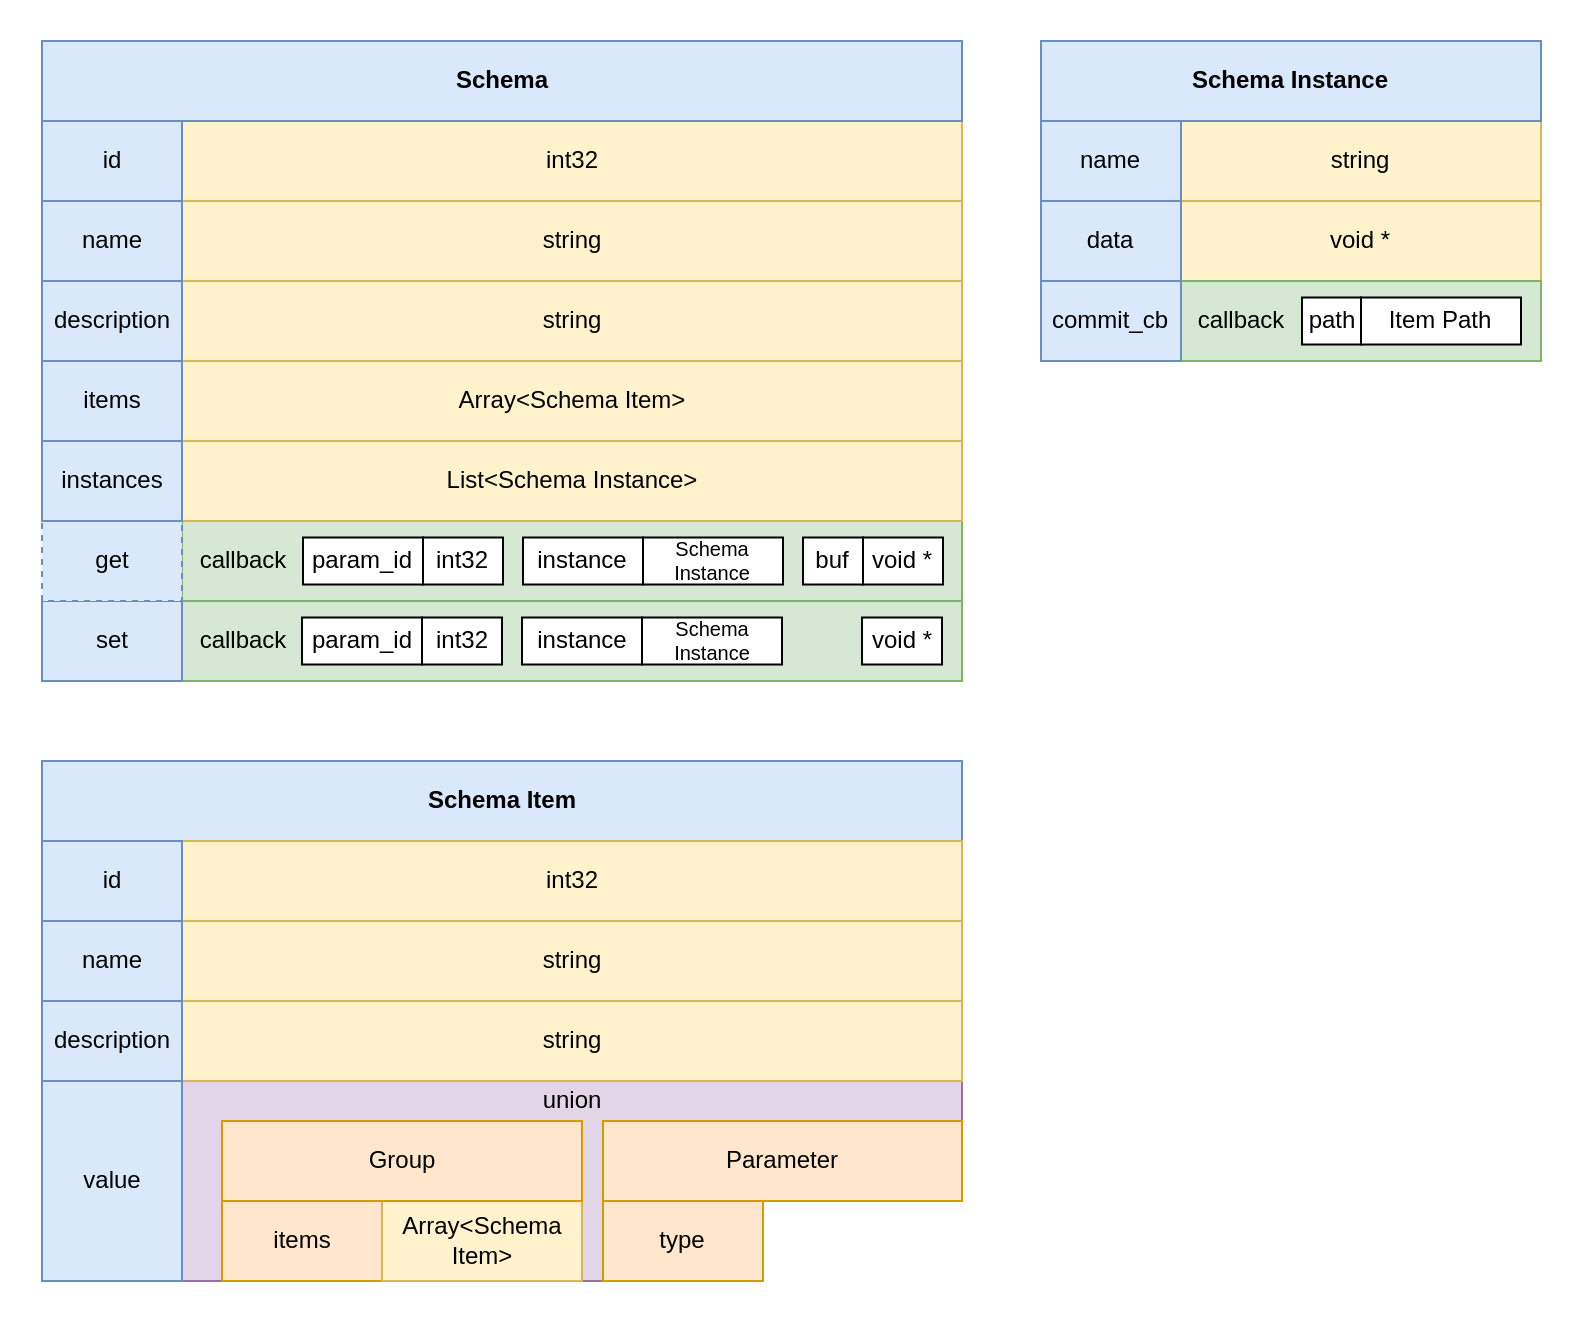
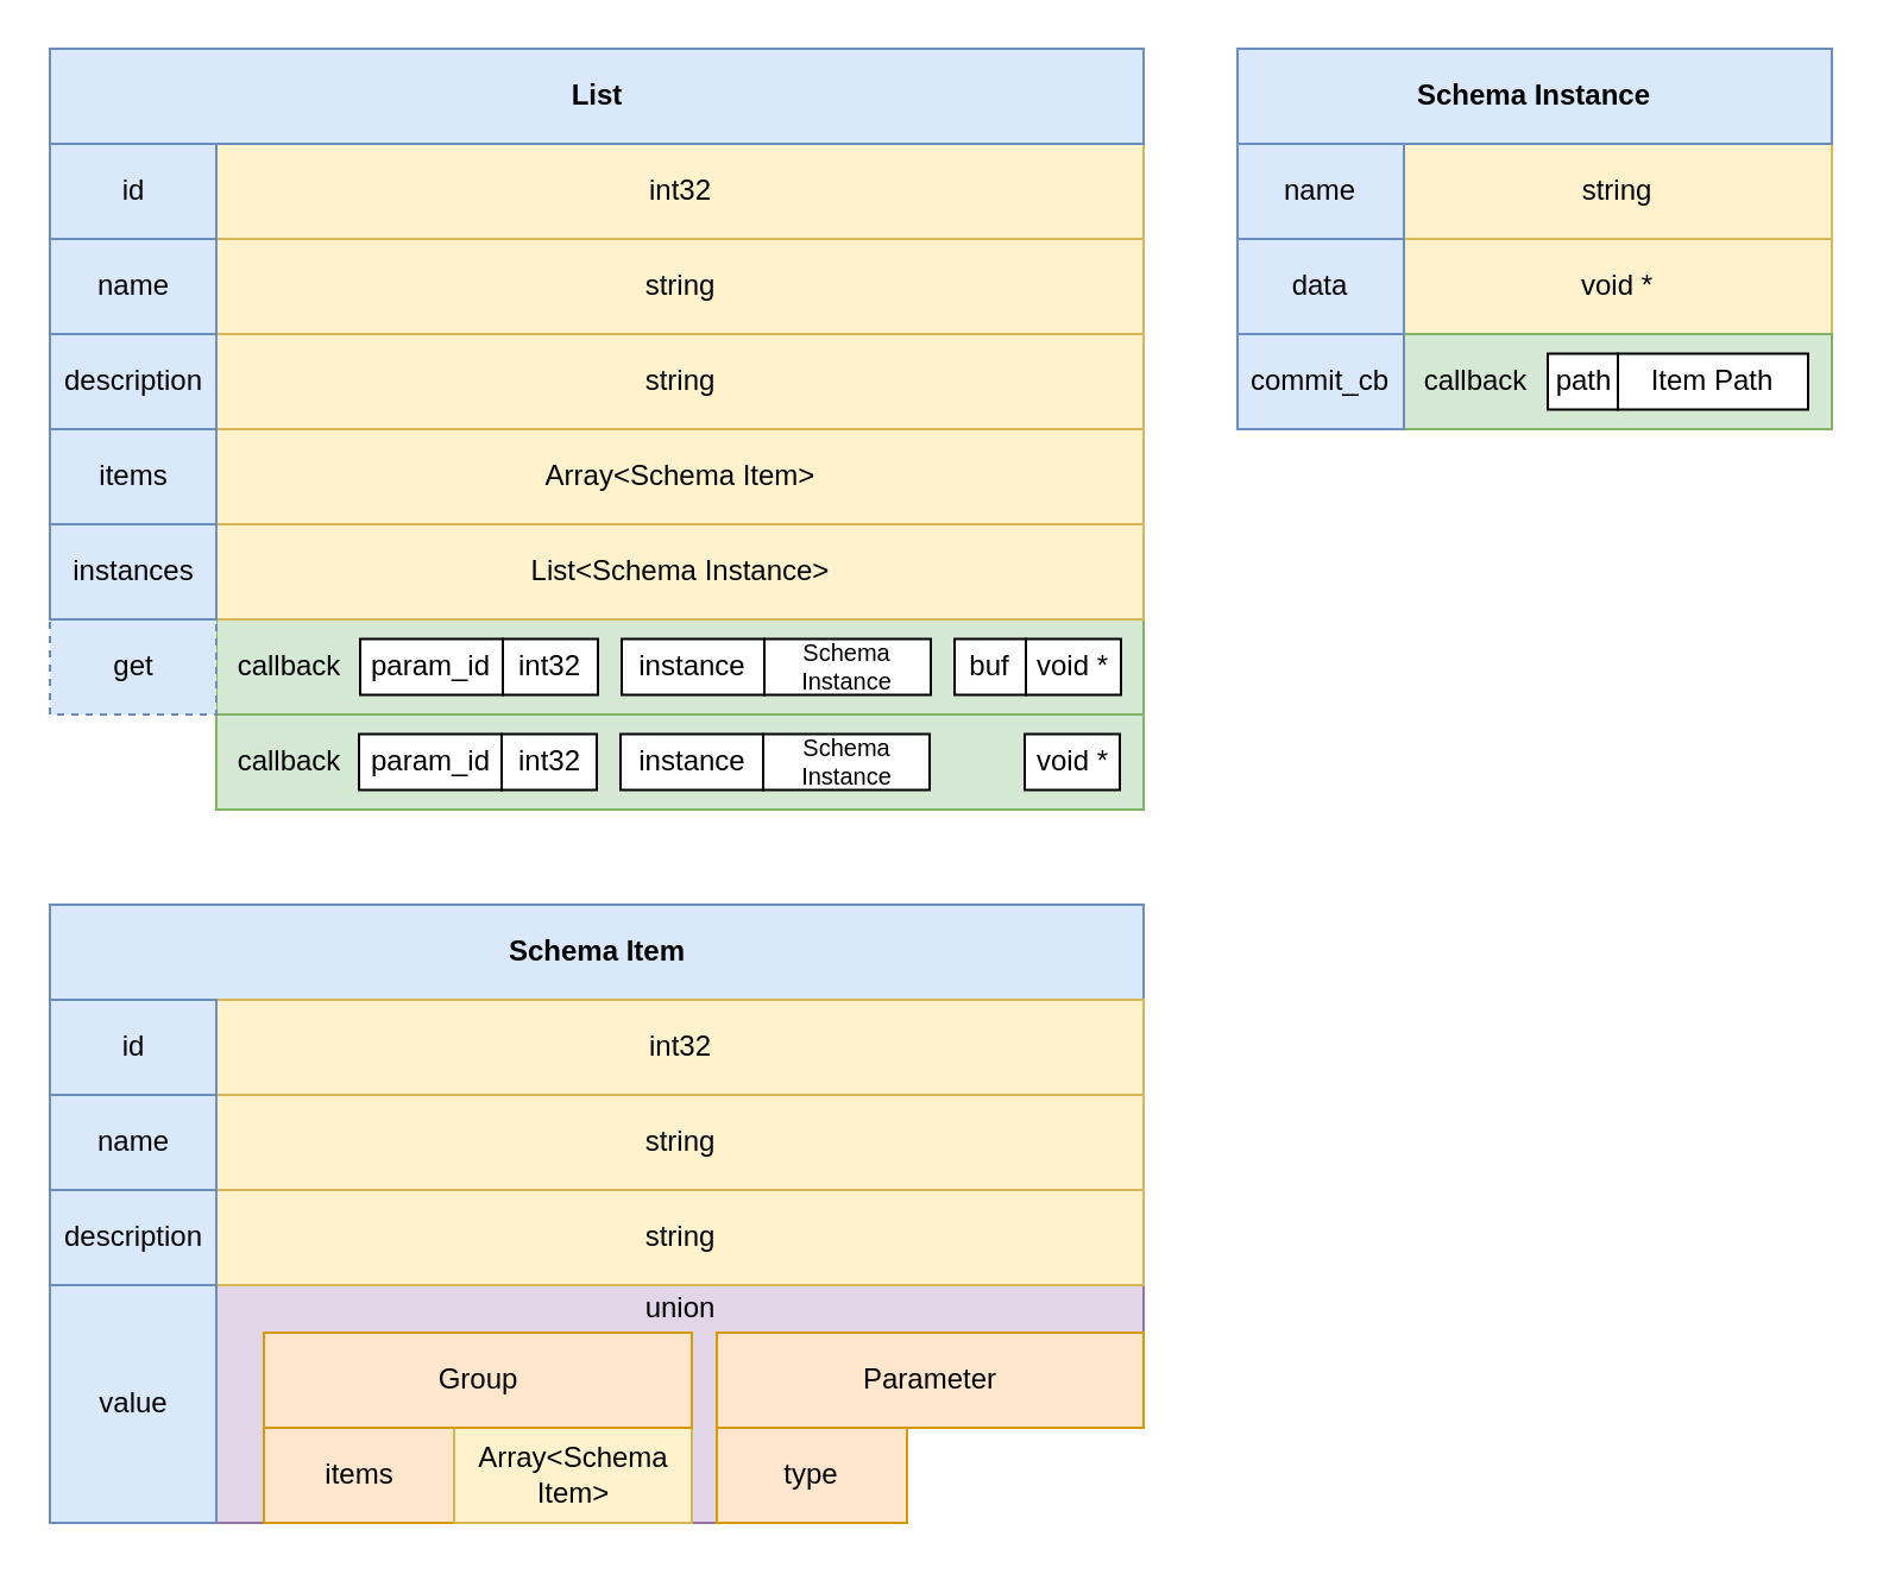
- <mxCell id="5" value="&lt;b&gt;Schema&lt;/b&gt;" style="rounded=0;whiteSpace=wrap;html=1;align=center;fillColor=#dae8fc;strokeColor=#6c8ebf;" parent="1" vertex="1"><mxGeometry x="20.5" y="20" width="460" height="40" as="geometry" /></mxCell>
+ <mxCell id="5" value="&lt;b&gt;List&lt;/b&gt;" style="rounded=0;whiteSpace=wrap;html=1;align=center;fillColor=#dae8fc;strokeColor=#6c8ebf;" parent="1" vertex="1"><mxGeometry x="20.5" y="20" width="460" height="40" as="geometry" /></mxCell>
- <mxCell id="37" value="set" style="rounded=0;whiteSpace=wrap;html=1;fillColor=#dae8fc;strokeColor=#6c8ebf;" parent="1" vertex="1"><mxGeometry x="20.5" y="300" width="70" height="40" as="geometry" /></mxCell>
